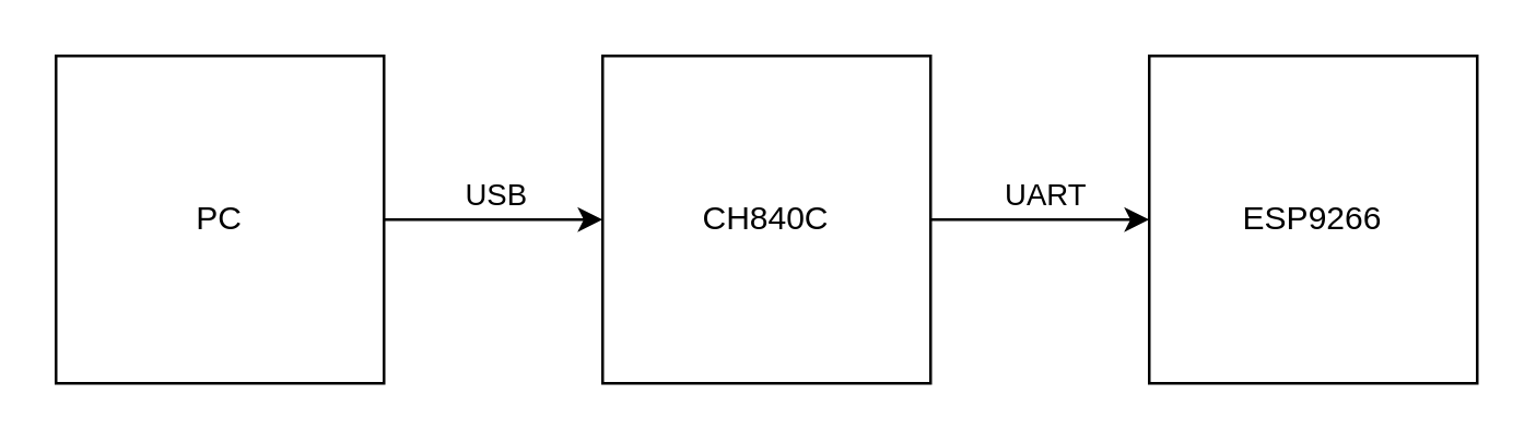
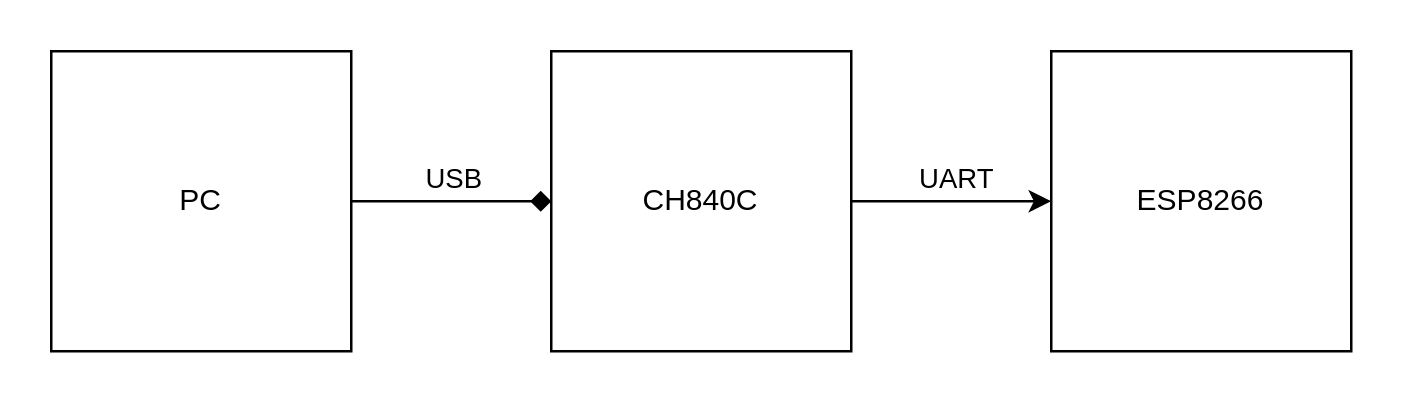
- <mxCell id="2" style="edgeStyle=orthogonalEdgeStyle;rounded=0;orthogonalLoop=1;jettySize=auto;html=1;exitX=1;exitY=0.5;exitDx=0;exitDy=0;entryX=0;entryY=0.5;entryDx=0;entryDy=0;" edge="1" parent="1" source="4" target="7"><mxGeometry relative="1" as="geometry" /></mxCell>
+ <mxCell id="2" style="edgeStyle=orthogonalEdgeStyle;rounded=0;orthogonalLoop=1;jettySize=auto;html=1;exitX=1;exitY=0.5;exitDx=0;exitDy=0;entryX=0;entryY=0.5;entryDx=0;entryDy=0;endArrow=diamond;" edge="1" parent="1" source="4" target="7"><mxGeometry relative="1" as="geometry" /></mxCell>
- <mxCell id="8" value="ESP9266" style="rounded=0;whiteSpace=wrap;html=1;" vertex="1" parent="1"><mxGeometry x="420" y="20" width="120" height="120" as="geometry" /></mxCell>
+ <mxCell id="8" value="ESP8266" style="rounded=0;whiteSpace=wrap;html=1;" vertex="1" parent="1"><mxGeometry x="420" y="20" width="120" height="120" as="geometry" /></mxCell>
